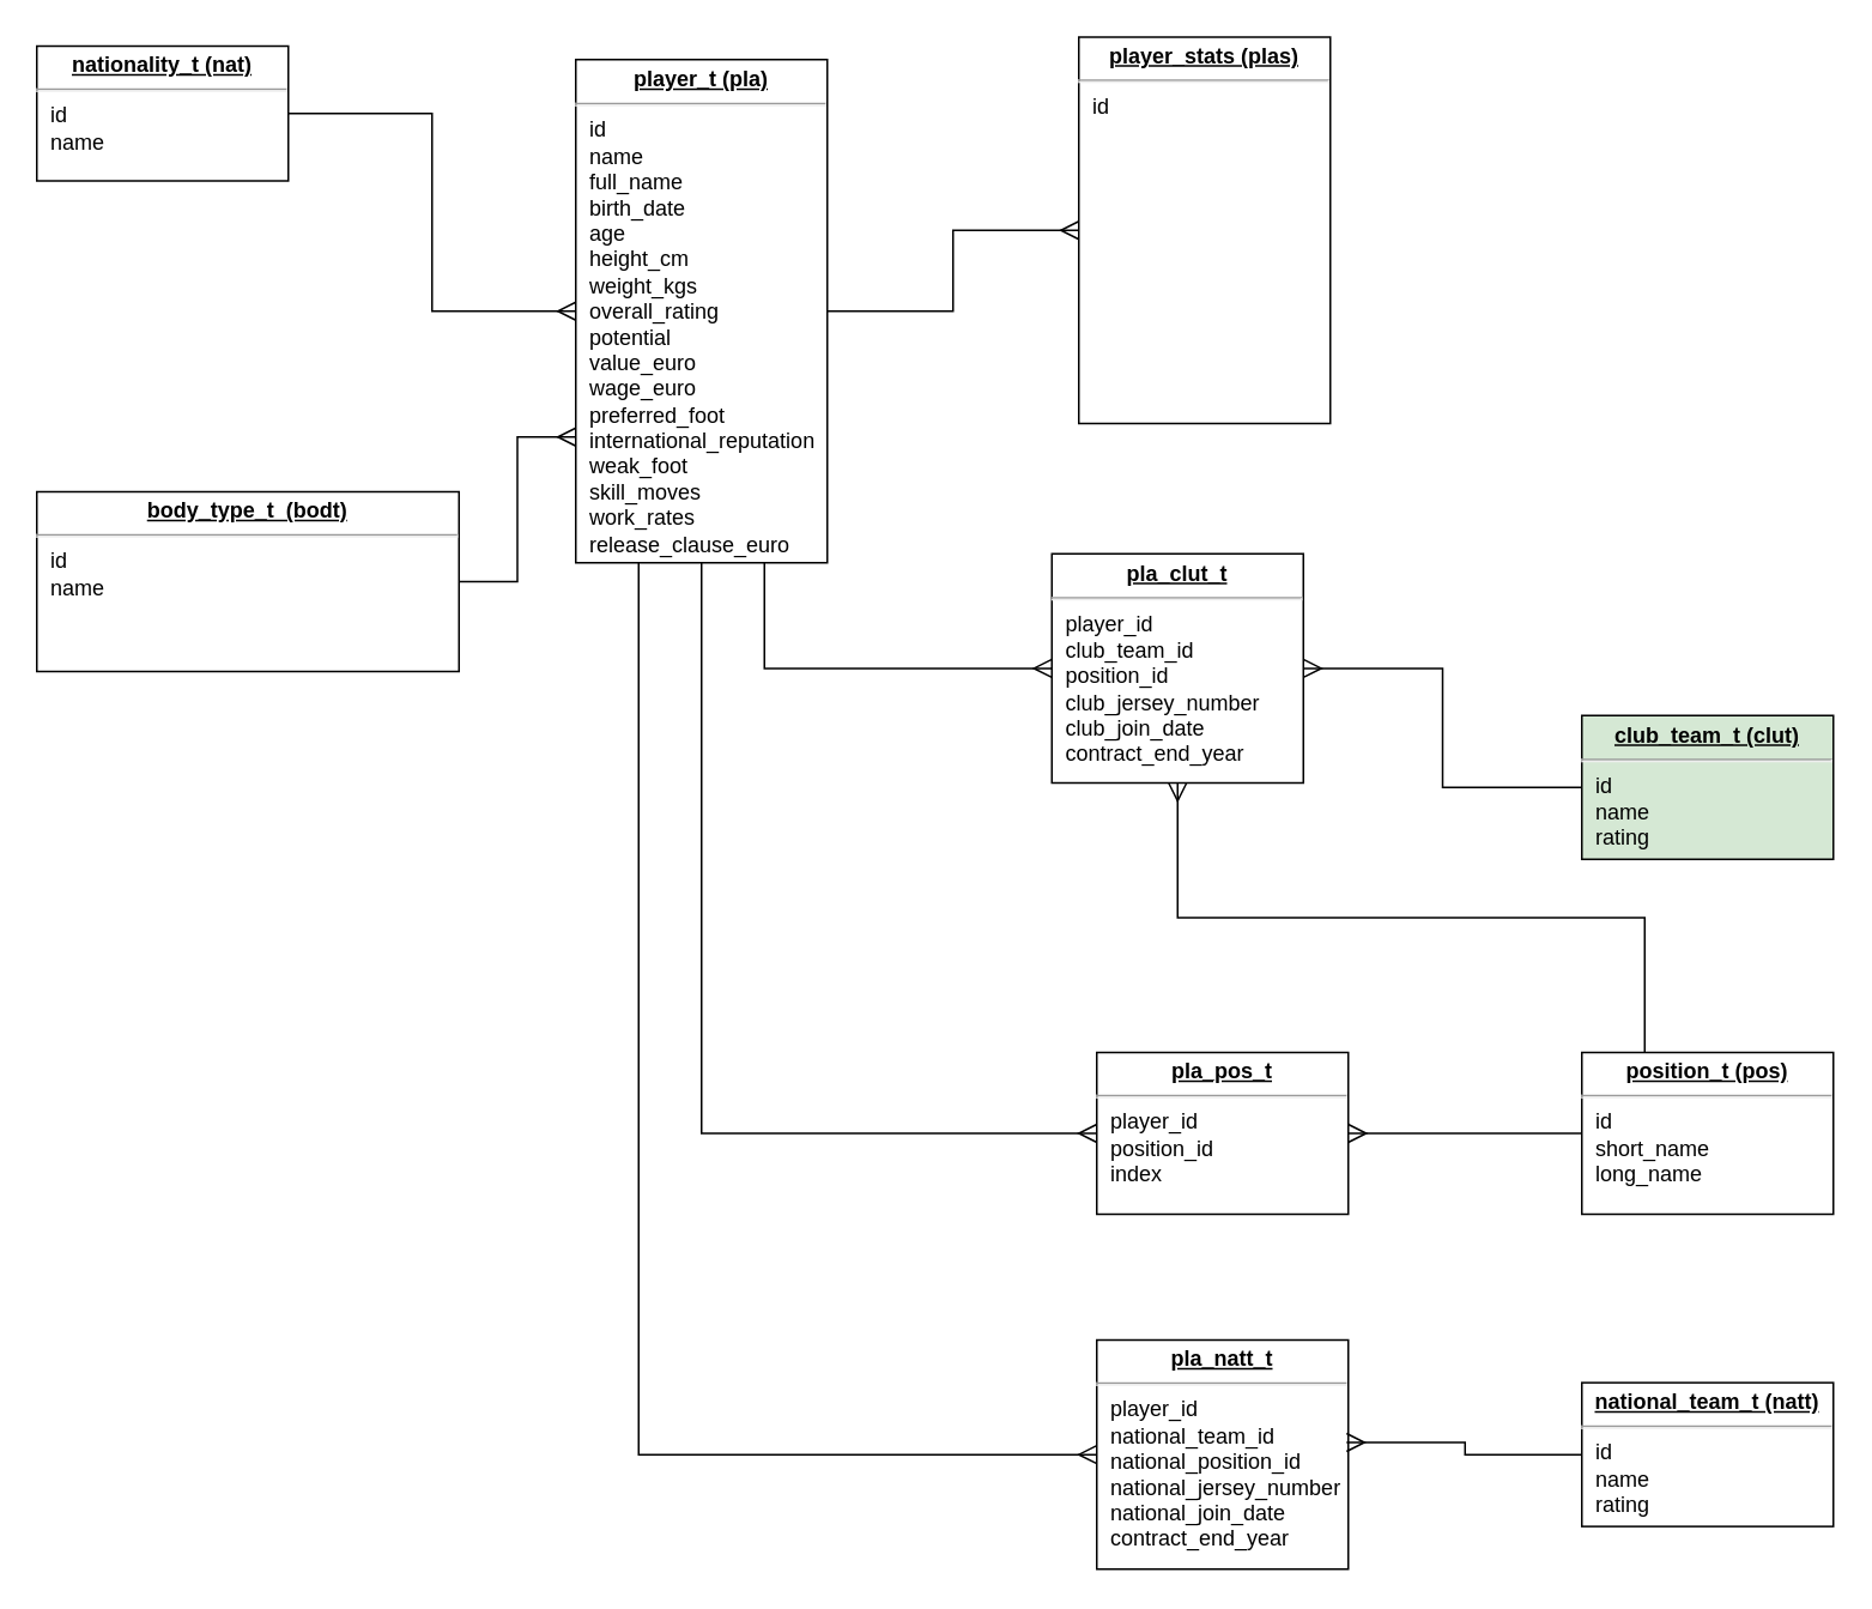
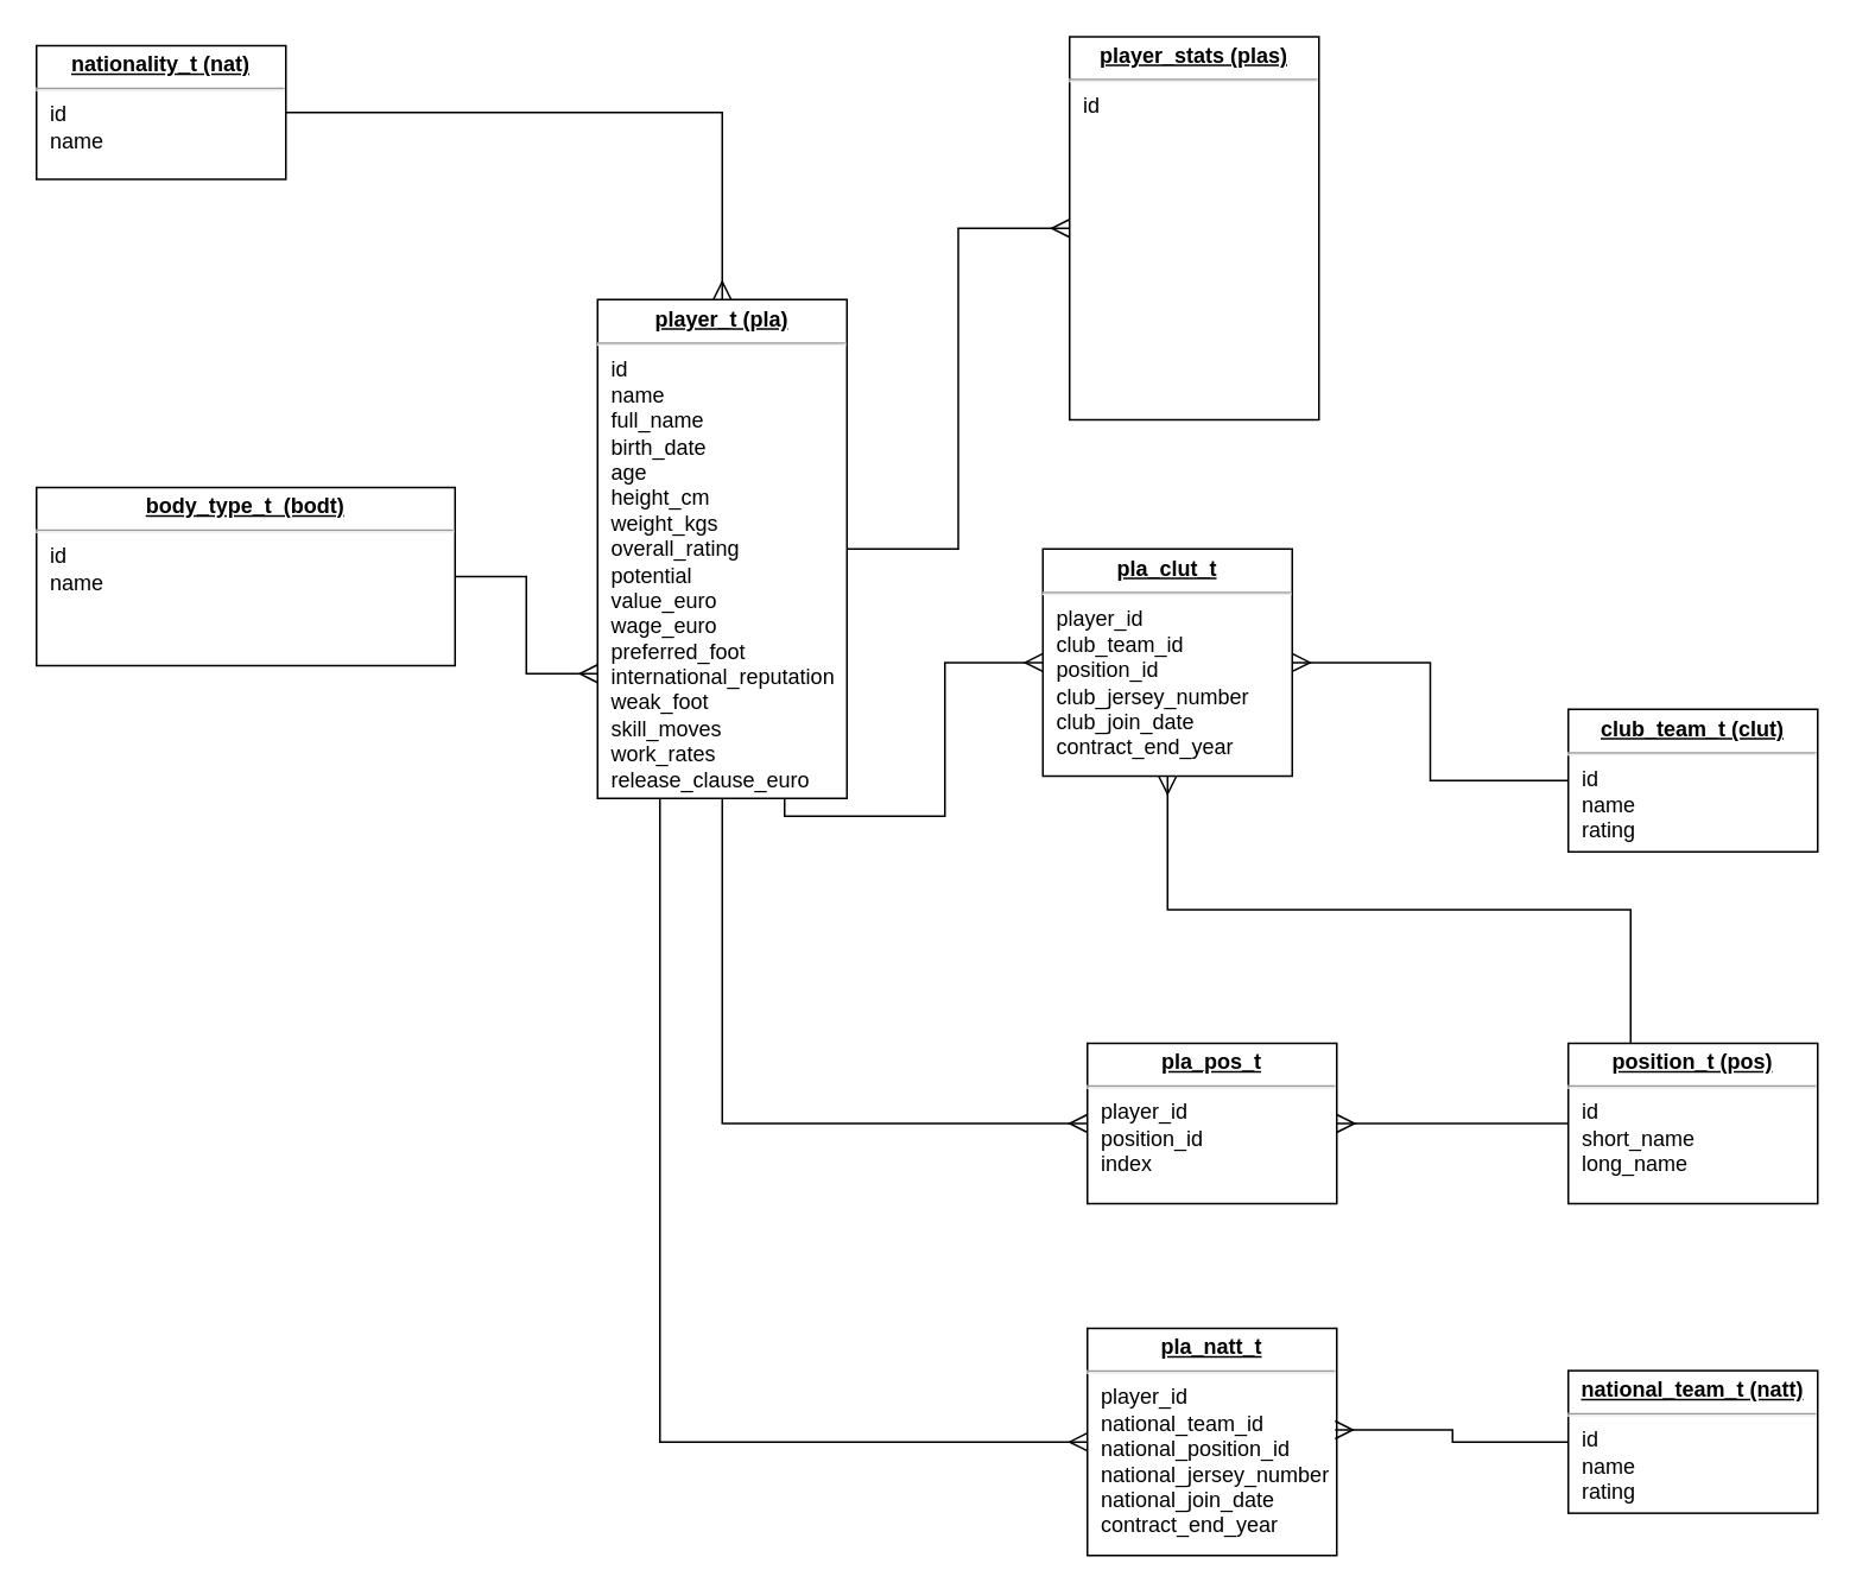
- <mxCell id="2" value="&lt;p style=&quot;margin: 0px ; margin-top: 4px ; text-align: center ; text-decoration: underline&quot;&gt;&lt;b&gt;player_t (pla)&lt;/b&gt;&lt;/p&gt;&lt;hr&gt;&lt;p style=&quot;margin: 0px ; margin-left: 8px&quot;&gt;id&lt;/p&gt;&lt;p style=&quot;margin: 0px ; margin-left: 8px&quot;&gt;name&lt;/p&gt;&lt;p style=&quot;margin: 0px ; margin-left: 8px&quot;&gt;full_name&lt;/p&gt;&lt;p style=&quot;margin: 0px ; margin-left: 8px&quot;&gt;birth_date&lt;/p&gt;&lt;p style=&quot;margin: 0px ; margin-left: 8px&quot;&gt;age&lt;/p&gt;&lt;p style=&quot;margin: 0px ; margin-left: 8px&quot;&gt;height_cm&lt;/p&gt;&lt;p style=&quot;margin: 0px ; margin-left: 8px&quot;&gt;weight_kgs&lt;/p&gt;&lt;p style=&quot;margin: 0px ; margin-left: 8px&quot;&gt;overall_rating&lt;/p&gt;&lt;p style=&quot;margin: 0px ; margin-left: 8px&quot;&gt;potential&lt;/p&gt;&lt;p style=&quot;margin: 0px ; margin-left: 8px&quot;&gt;value_euro&lt;/p&gt;&lt;p style=&quot;margin: 0px ; margin-left: 8px&quot;&gt;wage_euro&lt;/p&gt;&lt;p style=&quot;margin: 0px ; margin-left: 8px&quot;&gt;preferred_foot&lt;/p&gt;&lt;p style=&quot;margin: 0px ; margin-left: 8px&quot;&gt;international_reputation&lt;/p&gt;&lt;p style=&quot;margin: 0px ; margin-left: 8px&quot;&gt;weak_foot&lt;/p&gt;&lt;p style=&quot;margin: 0px ; margin-left: 8px&quot;&gt;skill_moves&lt;/p&gt;&lt;p style=&quot;margin: 0px ; margin-left: 8px&quot;&gt;work_rates&lt;/p&gt;&lt;p style=&quot;margin: 0px ; margin-left: 8px&quot;&gt;release_clause_euro&lt;/p&gt;" style="verticalAlign=top;align=left;overflow=fill;fontSize=12;fontFamily=Helvetica;html=1;rounded=0;shadow=0;comic=0;labelBackgroundColor=none;strokeWidth=1" parent="1" vertex="1"><mxGeometry x="320" y="32.5" width="140" height="280" as="geometry" /></mxCell>
+ <mxCell id="2" value="&lt;p style=&quot;margin: 0px ; margin-top: 4px ; text-align: center ; text-decoration: underline&quot;&gt;&lt;b&gt;player_t (pla)&lt;/b&gt;&lt;/p&gt;&lt;hr&gt;&lt;p style=&quot;margin: 0px ; margin-left: 8px&quot;&gt;id&lt;/p&gt;&lt;p style=&quot;margin: 0px ; margin-left: 8px&quot;&gt;name&lt;/p&gt;&lt;p style=&quot;margin: 0px ; margin-left: 8px&quot;&gt;full_name&lt;/p&gt;&lt;p style=&quot;margin: 0px ; margin-left: 8px&quot;&gt;birth_date&lt;/p&gt;&lt;p style=&quot;margin: 0px ; margin-left: 8px&quot;&gt;age&lt;/p&gt;&lt;p style=&quot;margin: 0px ; margin-left: 8px&quot;&gt;height_cm&lt;/p&gt;&lt;p style=&quot;margin: 0px ; margin-left: 8px&quot;&gt;weight_kgs&lt;/p&gt;&lt;p style=&quot;margin: 0px ; margin-left: 8px&quot;&gt;overall_rating&lt;/p&gt;&lt;p style=&quot;margin: 0px ; margin-left: 8px&quot;&gt;potential&lt;/p&gt;&lt;p style=&quot;margin: 0px ; margin-left: 8px&quot;&gt;value_euro&lt;/p&gt;&lt;p style=&quot;margin: 0px ; margin-left: 8px&quot;&gt;wage_euro&lt;/p&gt;&lt;p style=&quot;margin: 0px ; margin-left: 8px&quot;&gt;preferred_foot&lt;/p&gt;&lt;p style=&quot;margin: 0px ; margin-left: 8px&quot;&gt;international_reputation&lt;/p&gt;&lt;p style=&quot;margin: 0px ; margin-left: 8px&quot;&gt;weak_foot&lt;/p&gt;&lt;p style=&quot;margin: 0px ; margin-left: 8px&quot;&gt;skill_moves&lt;/p&gt;&lt;p style=&quot;margin: 0px ; margin-left: 8px&quot;&gt;work_rates&lt;/p&gt;&lt;p style=&quot;margin: 0px ; margin-left: 8px&quot;&gt;release_clause_euro&lt;/p&gt;" style="verticalAlign=top;align=left;overflow=fill;fontSize=12;fontFamily=Helvetica;html=1;rounded=0;shadow=0;comic=0;labelBackgroundColor=none;strokeWidth=1" parent="1" vertex="1"><mxGeometry x="335" y="167.5" width="140" height="280" as="geometry" /></mxCell>
- <mxCell id="6" value="&lt;p style=&quot;margin: 0px ; margin-top: 4px ; text-align: center ; text-decoration: underline&quot;&gt;&lt;b&gt;club_team_t (clut)&lt;/b&gt;&lt;/p&gt;&lt;hr&gt;&lt;p style=&quot;margin: 0px ; margin-left: 8px&quot;&gt;id&lt;/p&gt;&lt;p style=&quot;margin: 0px ; margin-left: 8px&quot;&gt;name&lt;/p&gt;&lt;p style=&quot;margin: 0px ; margin-left: 8px&quot;&gt;rating&lt;/p&gt;" style="verticalAlign=top;align=left;overflow=fill;fontSize=12;fontFamily=Helvetica;html=1;rounded=0;shadow=0;comic=0;labelBackgroundColor=none;strokeWidth=1;fillColor=#d5e8d4;" vertex="1" parent="1"><mxGeometry x="880" y="397.5" width="140" height="80" as="geometry" /></mxCell>
+ <mxCell id="6" value="&lt;p style=&quot;margin: 0px ; margin-top: 4px ; text-align: center ; text-decoration: underline&quot;&gt;&lt;b&gt;club_team_t (clut)&lt;/b&gt;&lt;/p&gt;&lt;hr&gt;&lt;p style=&quot;margin: 0px ; margin-left: 8px&quot;&gt;id&lt;/p&gt;&lt;p style=&quot;margin: 0px ; margin-left: 8px&quot;&gt;name&lt;/p&gt;&lt;p style=&quot;margin: 0px ; margin-left: 8px&quot;&gt;rating&lt;/p&gt;" style="verticalAlign=top;align=left;overflow=fill;fontSize=12;fontFamily=Helvetica;html=1;rounded=0;shadow=0;comic=0;labelBackgroundColor=none;strokeWidth=1" vertex="1" parent="1"><mxGeometry x="880" y="397.5" width="140" height="80" as="geometry" /></mxCell>
